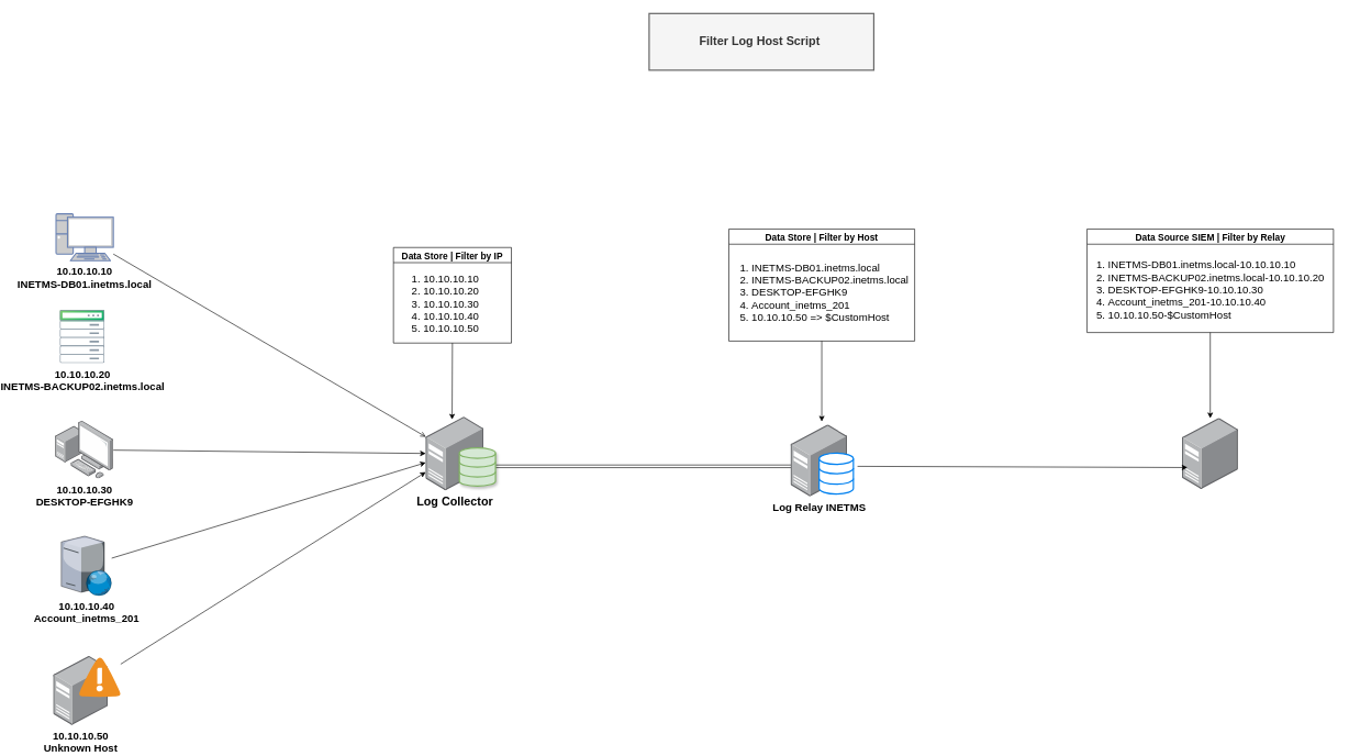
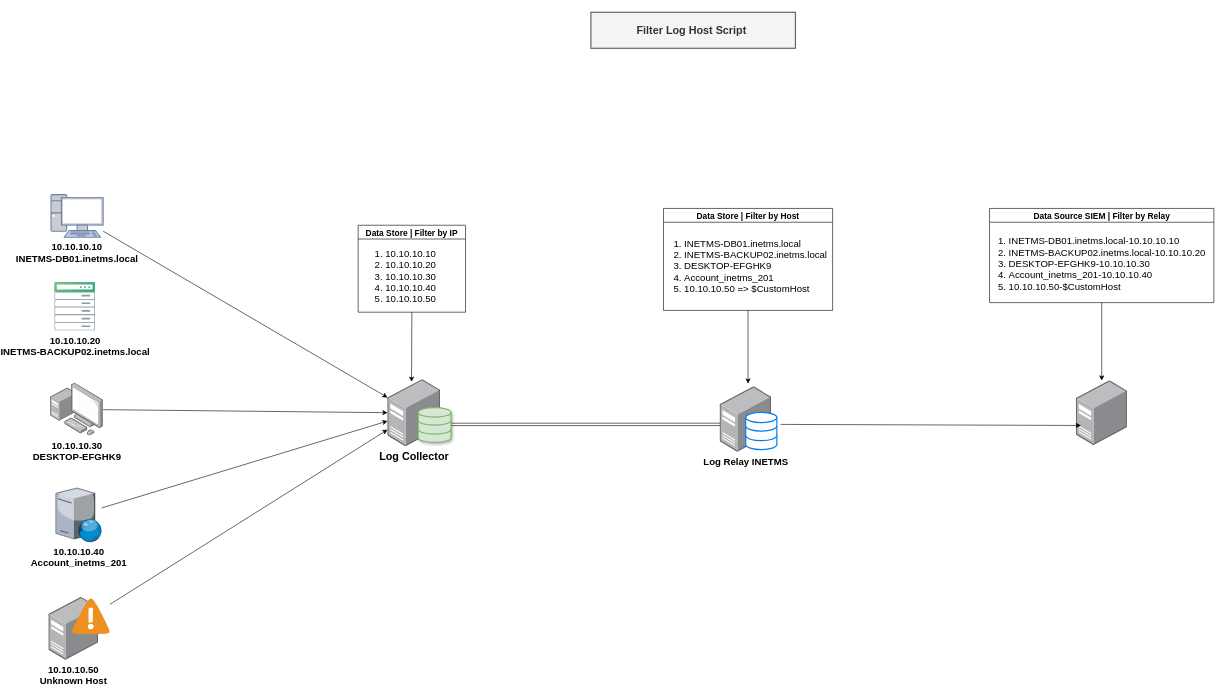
- <mxCell id="2" value="Filter Log Host Script&amp;nbsp;" style="text;html=1;strokeColor=#666666;fillColor=#f5f5f5;align=center;verticalAlign=middle;whiteSpace=wrap;rounded=0;fontColor=#333333;fontStyle=1;strokeWidth=2;fontSize=18;" vertex="1" parent="1"><mxGeometry x="924" y="20" width="341" height="86" as="geometry" /></mxCell>
+ <mxCell id="2" value="Filter Log Host Script&amp;nbsp;" style="text;html=1;strokeColor=#666666;fillColor=#f5f5f5;align=center;verticalAlign=middle;whiteSpace=wrap;rounded=0;fontColor=#333333;fontStyle=1;strokeWidth=2;fontSize=18;" vertex="1" parent="1"><mxGeometry x="924" y="20" width="341" height="60" as="geometry" /></mxCell>
- <mxCell id="9" value="" style="endArrow=open;html=1;rounded=0;fontSize=16;fontColor=#000000;" edge="1" parent="1" source="3" target="19"><mxGeometry width="50" height="50" relative="1" as="geometry"><mxPoint x="728" y="737" as="sourcePoint" /><mxPoint x="778" y="687" as="targetPoint" /></mxGeometry></mxCell>
+ <mxCell id="9" value="" style="endArrow=classic;html=1;rounded=0;fontSize=16;fontColor=#000000;" edge="1" parent="1" source="3" target="19"><mxGeometry width="50" height="50" relative="1" as="geometry"><mxPoint x="728" y="737" as="sourcePoint" /><mxPoint x="778" y="687" as="targetPoint" /></mxGeometry></mxCell>
